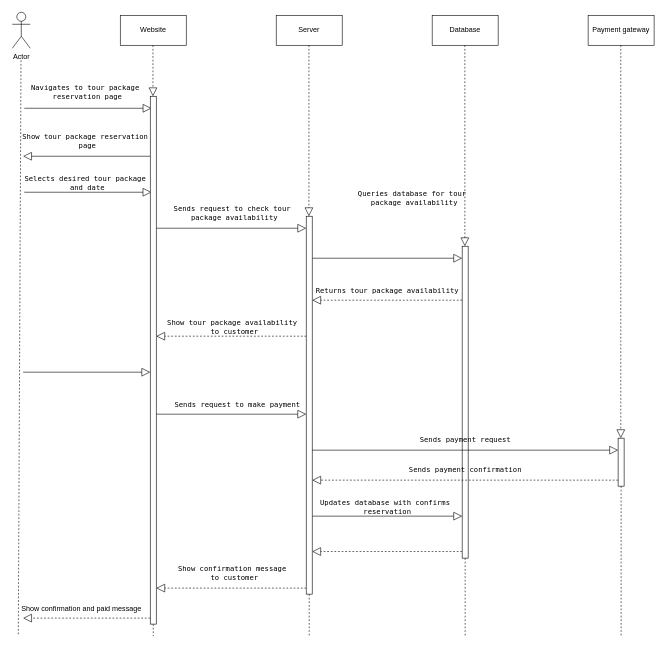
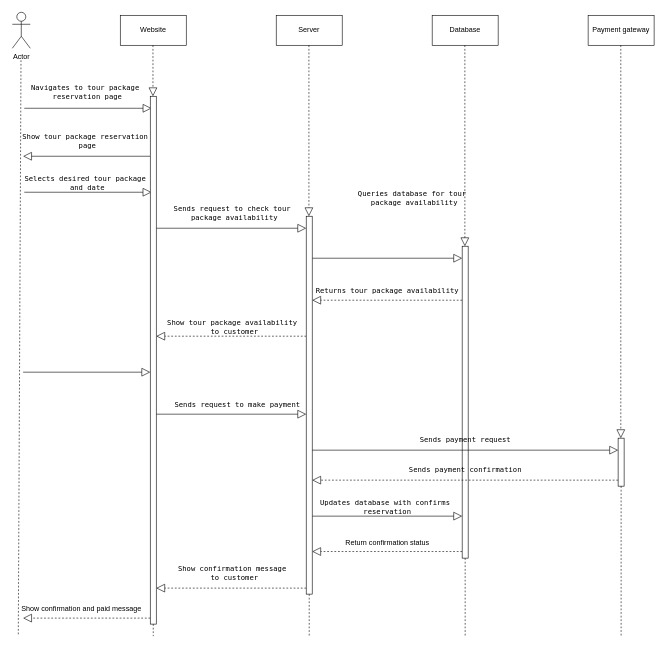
+ <mxCell id="21" value="Return confirmation status" style="text;html=1;align=center;verticalAlign=middle;resizable=0;points=[];autosize=1;strokeColor=none;fillColor=none;" parent="1" vertex="1"><mxGeometry x="560" y="890" width="170" height="30" as="geometry" /></mxCell>
